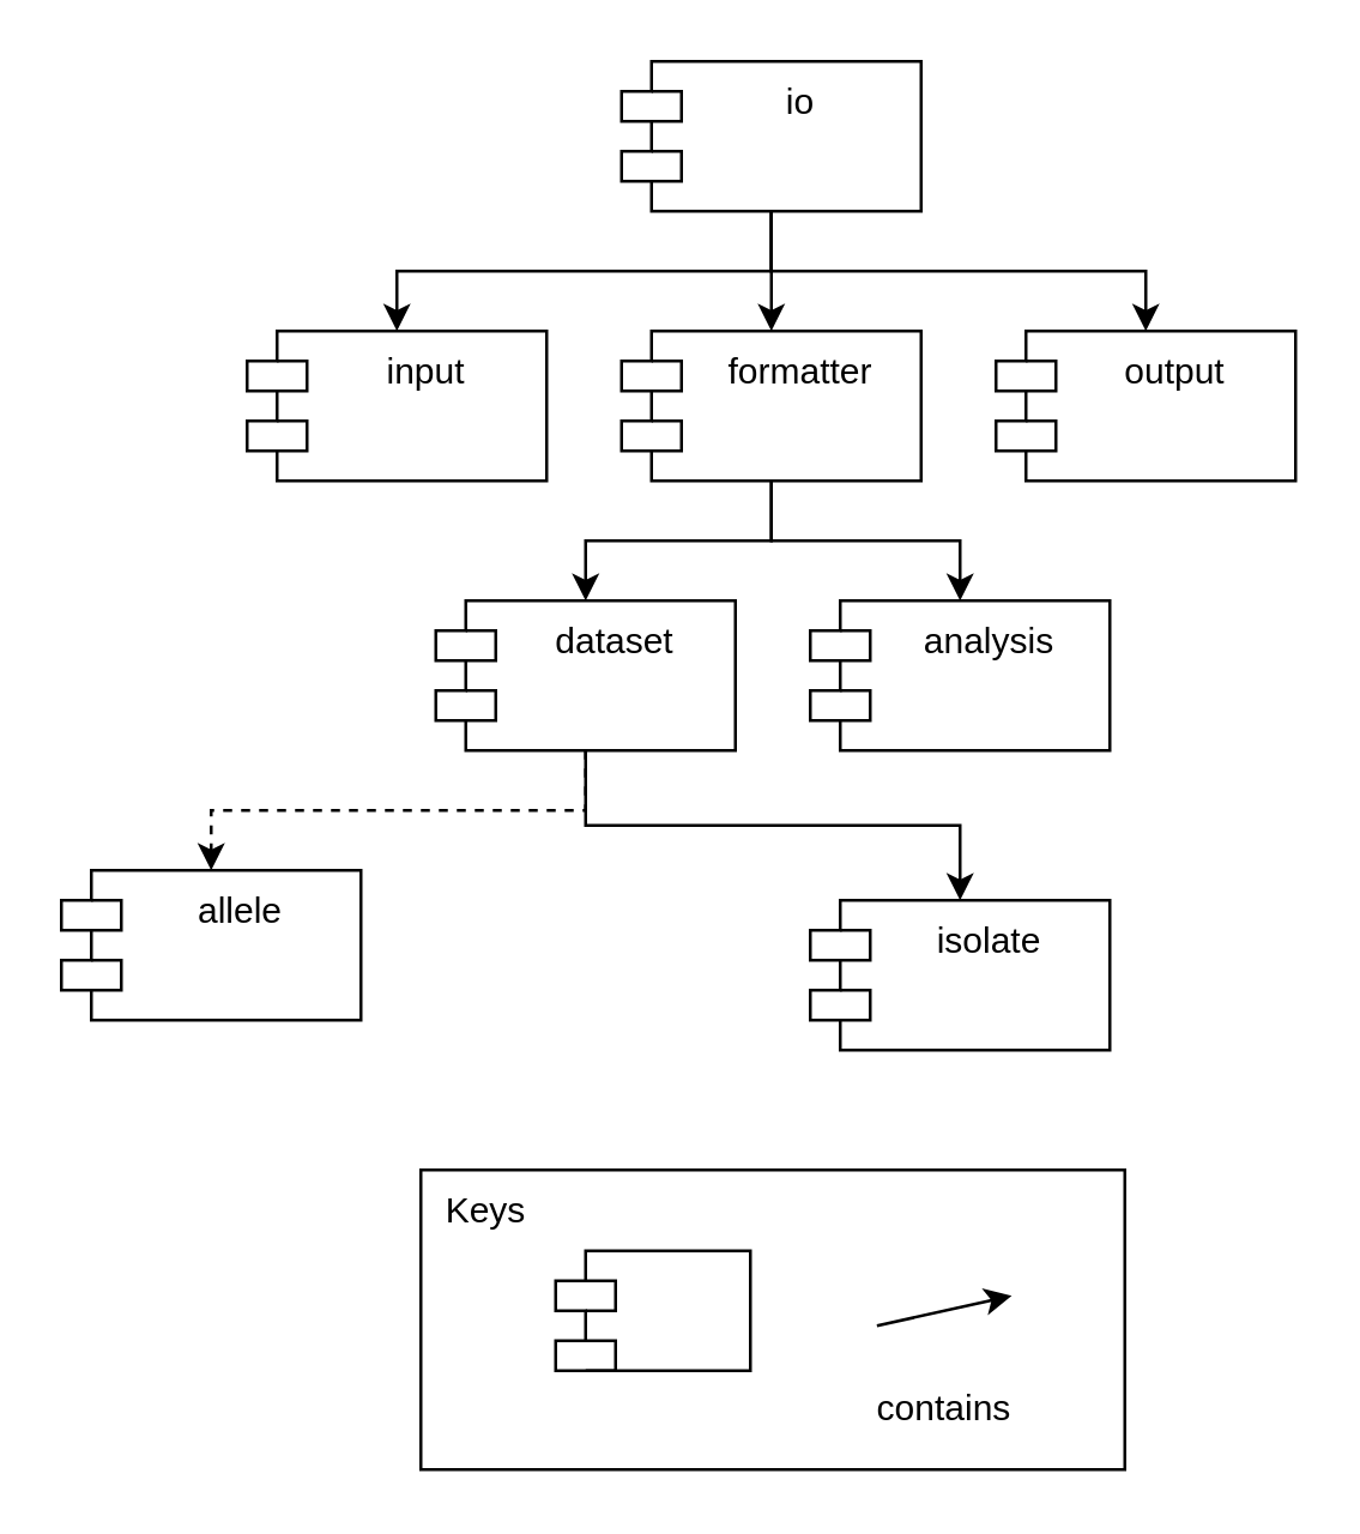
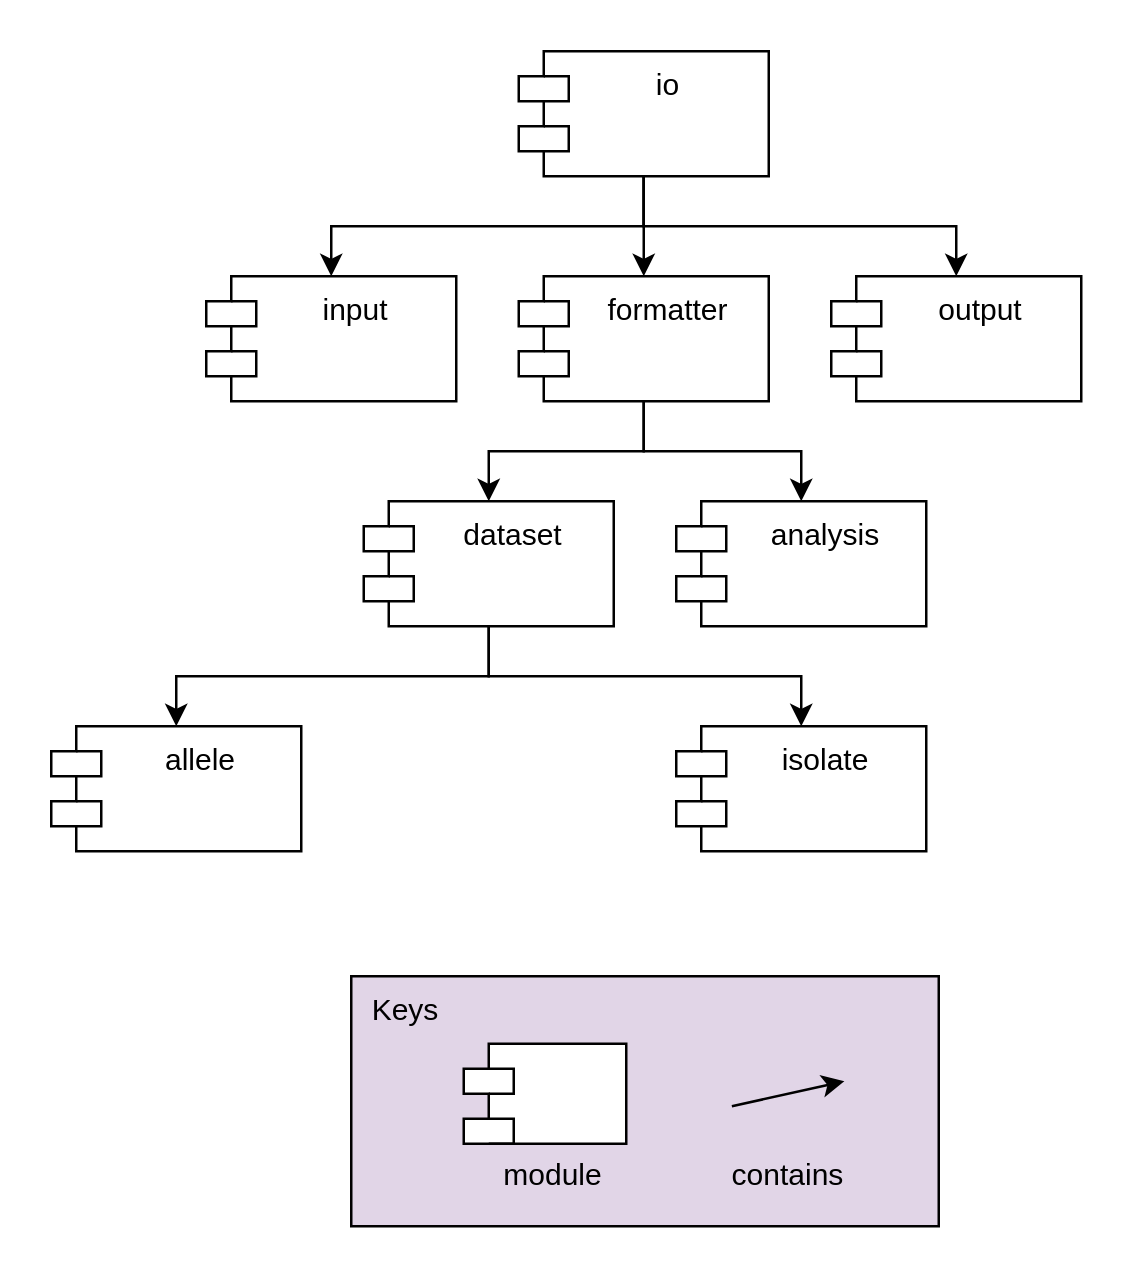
- <mxCell id="11" style="edgeStyle=orthogonalEdgeStyle;rounded=0;orthogonalLoop=1;jettySize=auto;html=1;exitX=0.5;exitY=1;exitDx=0;exitDy=0;entryX=0.5;entryY=0;entryDx=0;entryDy=0;dashed=1;" parent="1" source="13" target="16" edge="1"><mxGeometry relative="1" as="geometry" /></mxCell>
+ <mxCell id="11" style="edgeStyle=orthogonalEdgeStyle;rounded=0;orthogonalLoop=1;jettySize=auto;html=1;exitX=0.5;exitY=1;exitDx=0;exitDy=0;entryX=0.5;entryY=0;entryDx=0;entryDy=0;" parent="1" source="13" target="16" edge="1"><mxGeometry relative="1" as="geometry" /></mxCell>
- <mxCell id="15" value="isolate" style="shape=module;align=left;spacingLeft=20;align=center;verticalAlign=top;" parent="1" vertex="1"><mxGeometry x="270" y="300" width="100" height="50" as="geometry" /></mxCell>
+ <mxCell id="15" value="isolate" style="shape=module;align=left;spacingLeft=20;align=center;verticalAlign=top;" parent="1" vertex="1"><mxGeometry x="270" y="290" width="100" height="50" as="geometry" /></mxCell>
- <mxCell id="18" value="&amp;nbsp; Keys" style="rounded=0;whiteSpace=wrap;html=1;align=left;verticalAlign=top;" vertex="1" parent="17"><mxGeometry width="235" height="100" as="geometry" /></mxCell>
+ <mxCell id="18" value="&amp;nbsp; Keys" style="rounded=0;whiteSpace=wrap;html=1;align=left;verticalAlign=top;fillColor=#e1d5e7;" vertex="1" parent="17"><mxGeometry width="235" height="100" as="geometry" /></mxCell>
+ <mxCell id="22" value="module" style="text;html=1;strokeColor=none;fillColor=none;align=center;verticalAlign=middle;whiteSpace=wrap;rounded=0;" vertex="1" parent="17"><mxGeometry x="50.5" y="70" width="59.5" height="20" as="geometry" /></mxCell>
